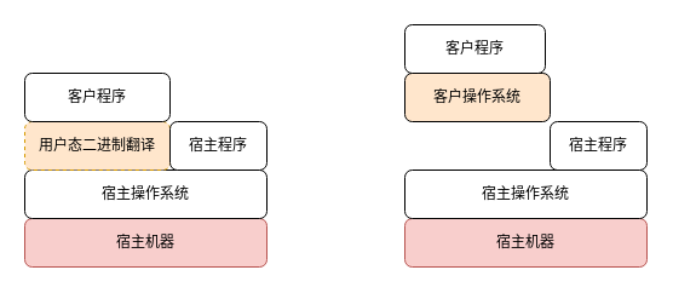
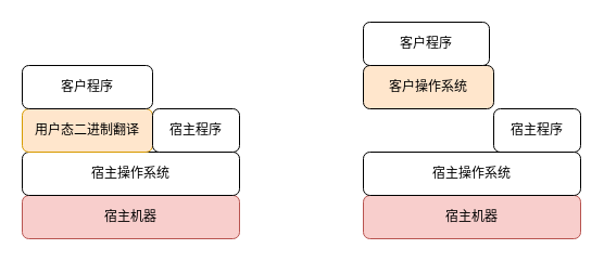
- <mxCell id="4" value="用户态二进制翻译" style="rounded=1;whiteSpace=wrap;html=1;fillColor=#ffe6cc;strokeColor=#d79b00;dashed=1;" vertex="1" parent="1"><mxGeometry x="20" y="100" width="120" height="40" as="geometry" /></mxCell>
+ <mxCell id="4" value="用户态二进制翻译" style="rounded=1;whiteSpace=wrap;html=1;fillColor=#ffe6cc;strokeColor=#d79b00;" vertex="1" parent="1"><mxGeometry x="20" y="100" width="120" height="40" as="geometry" /></mxCell>
